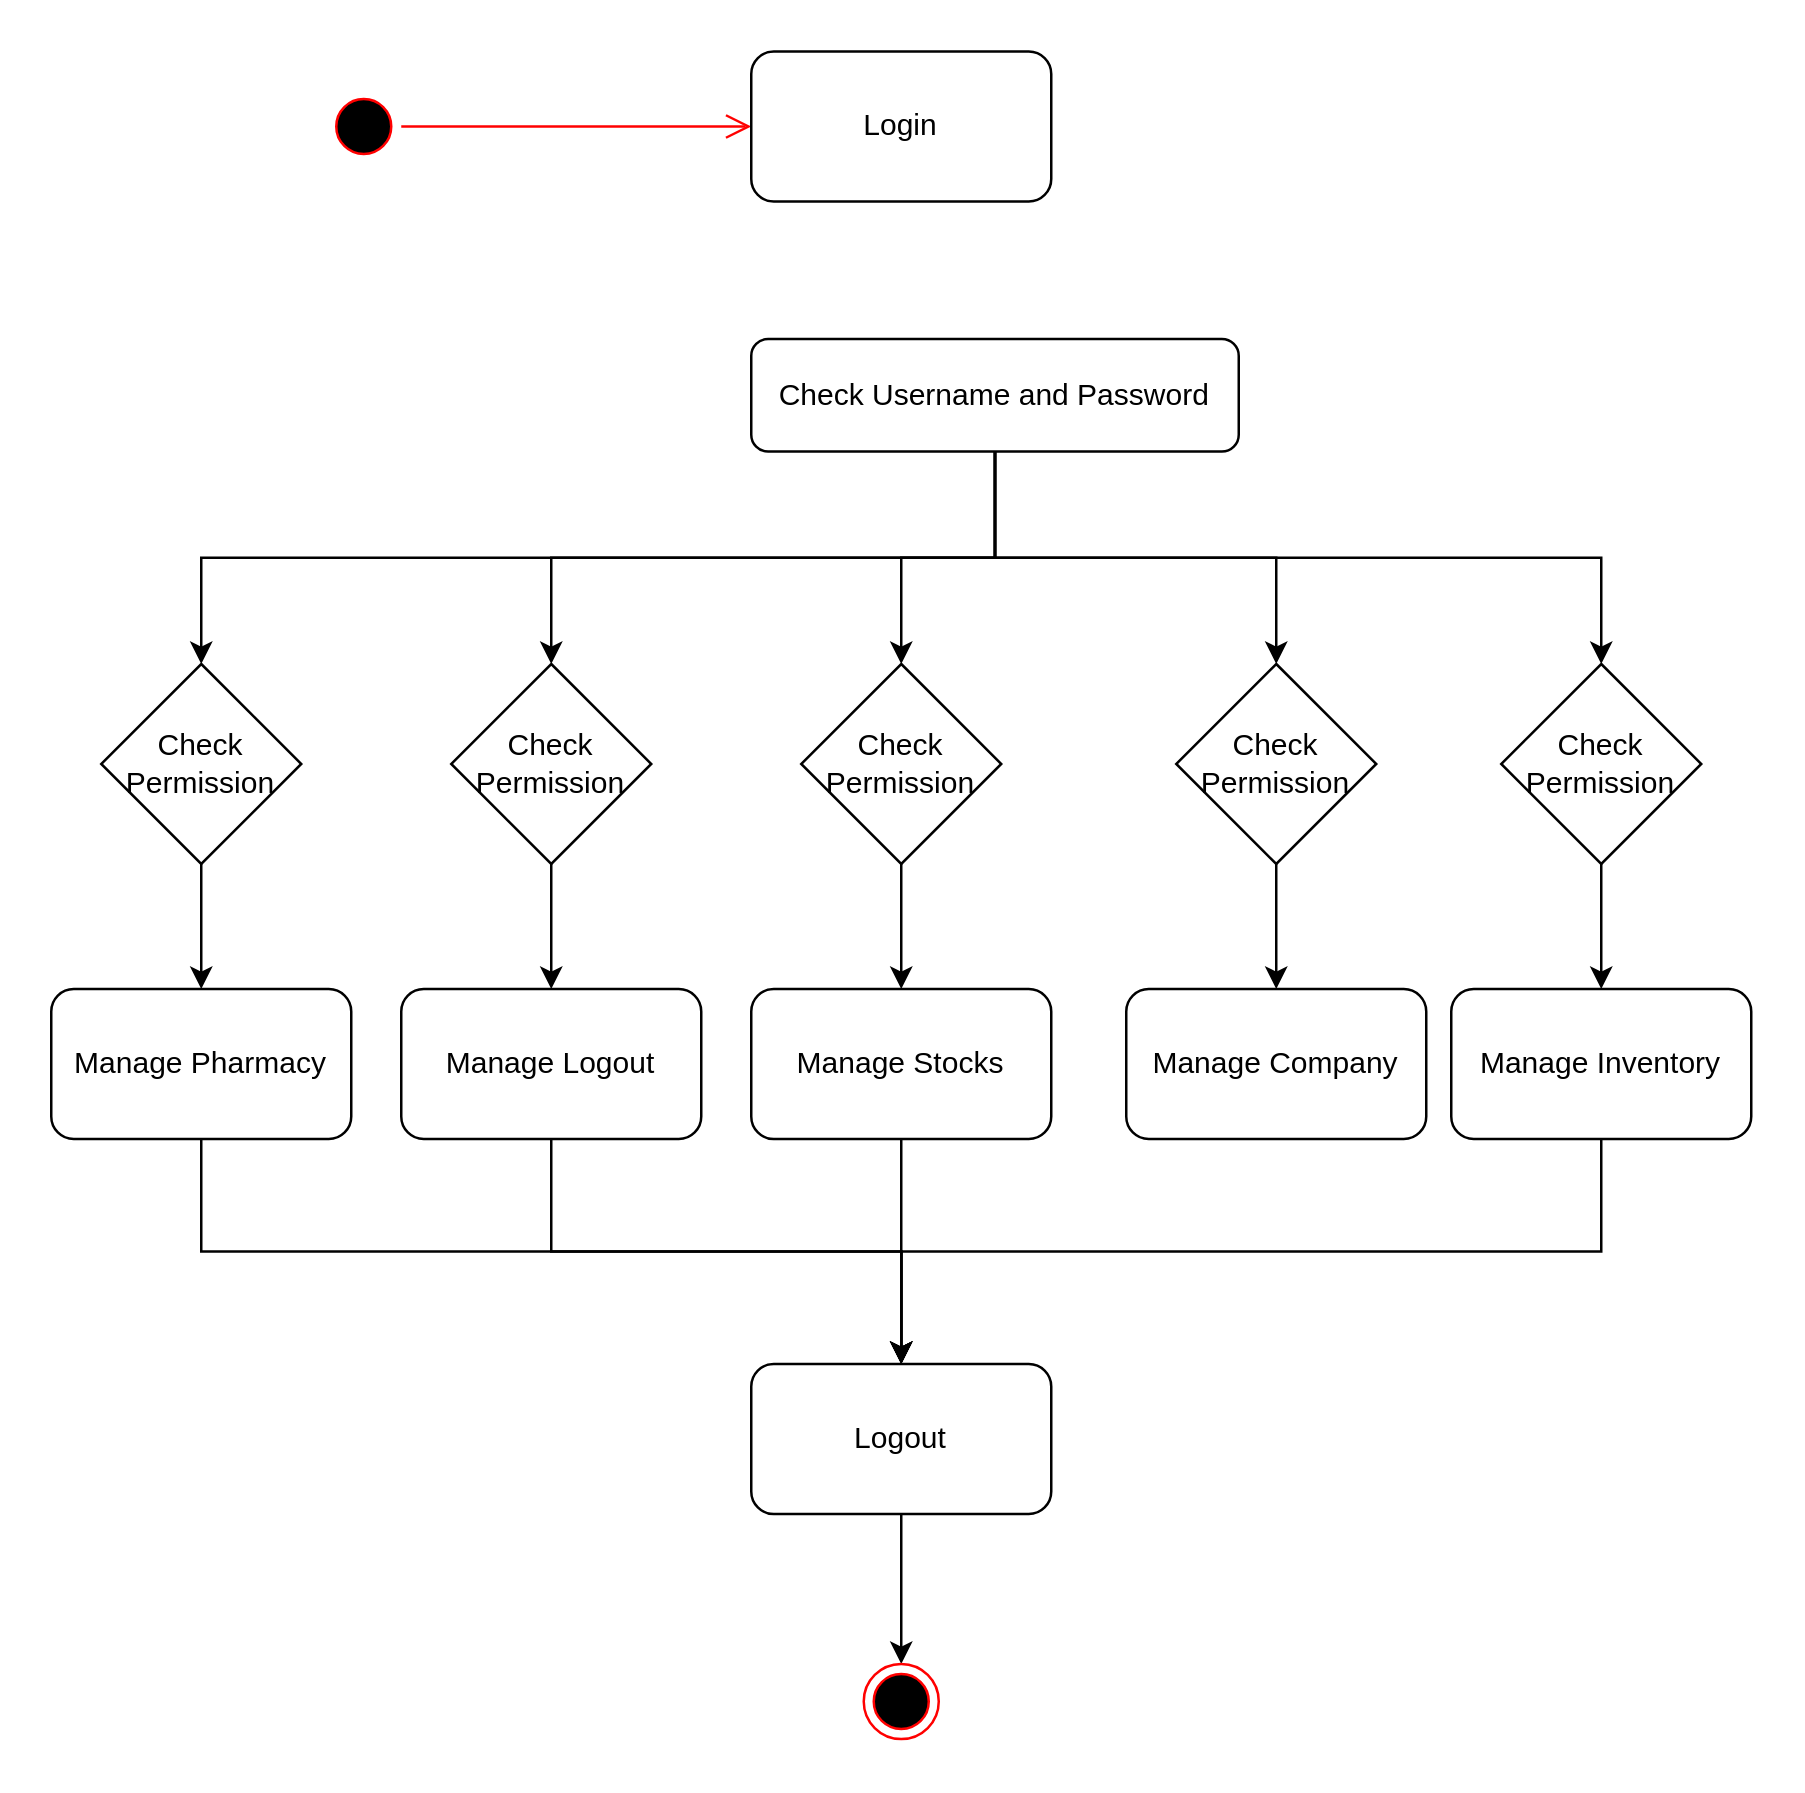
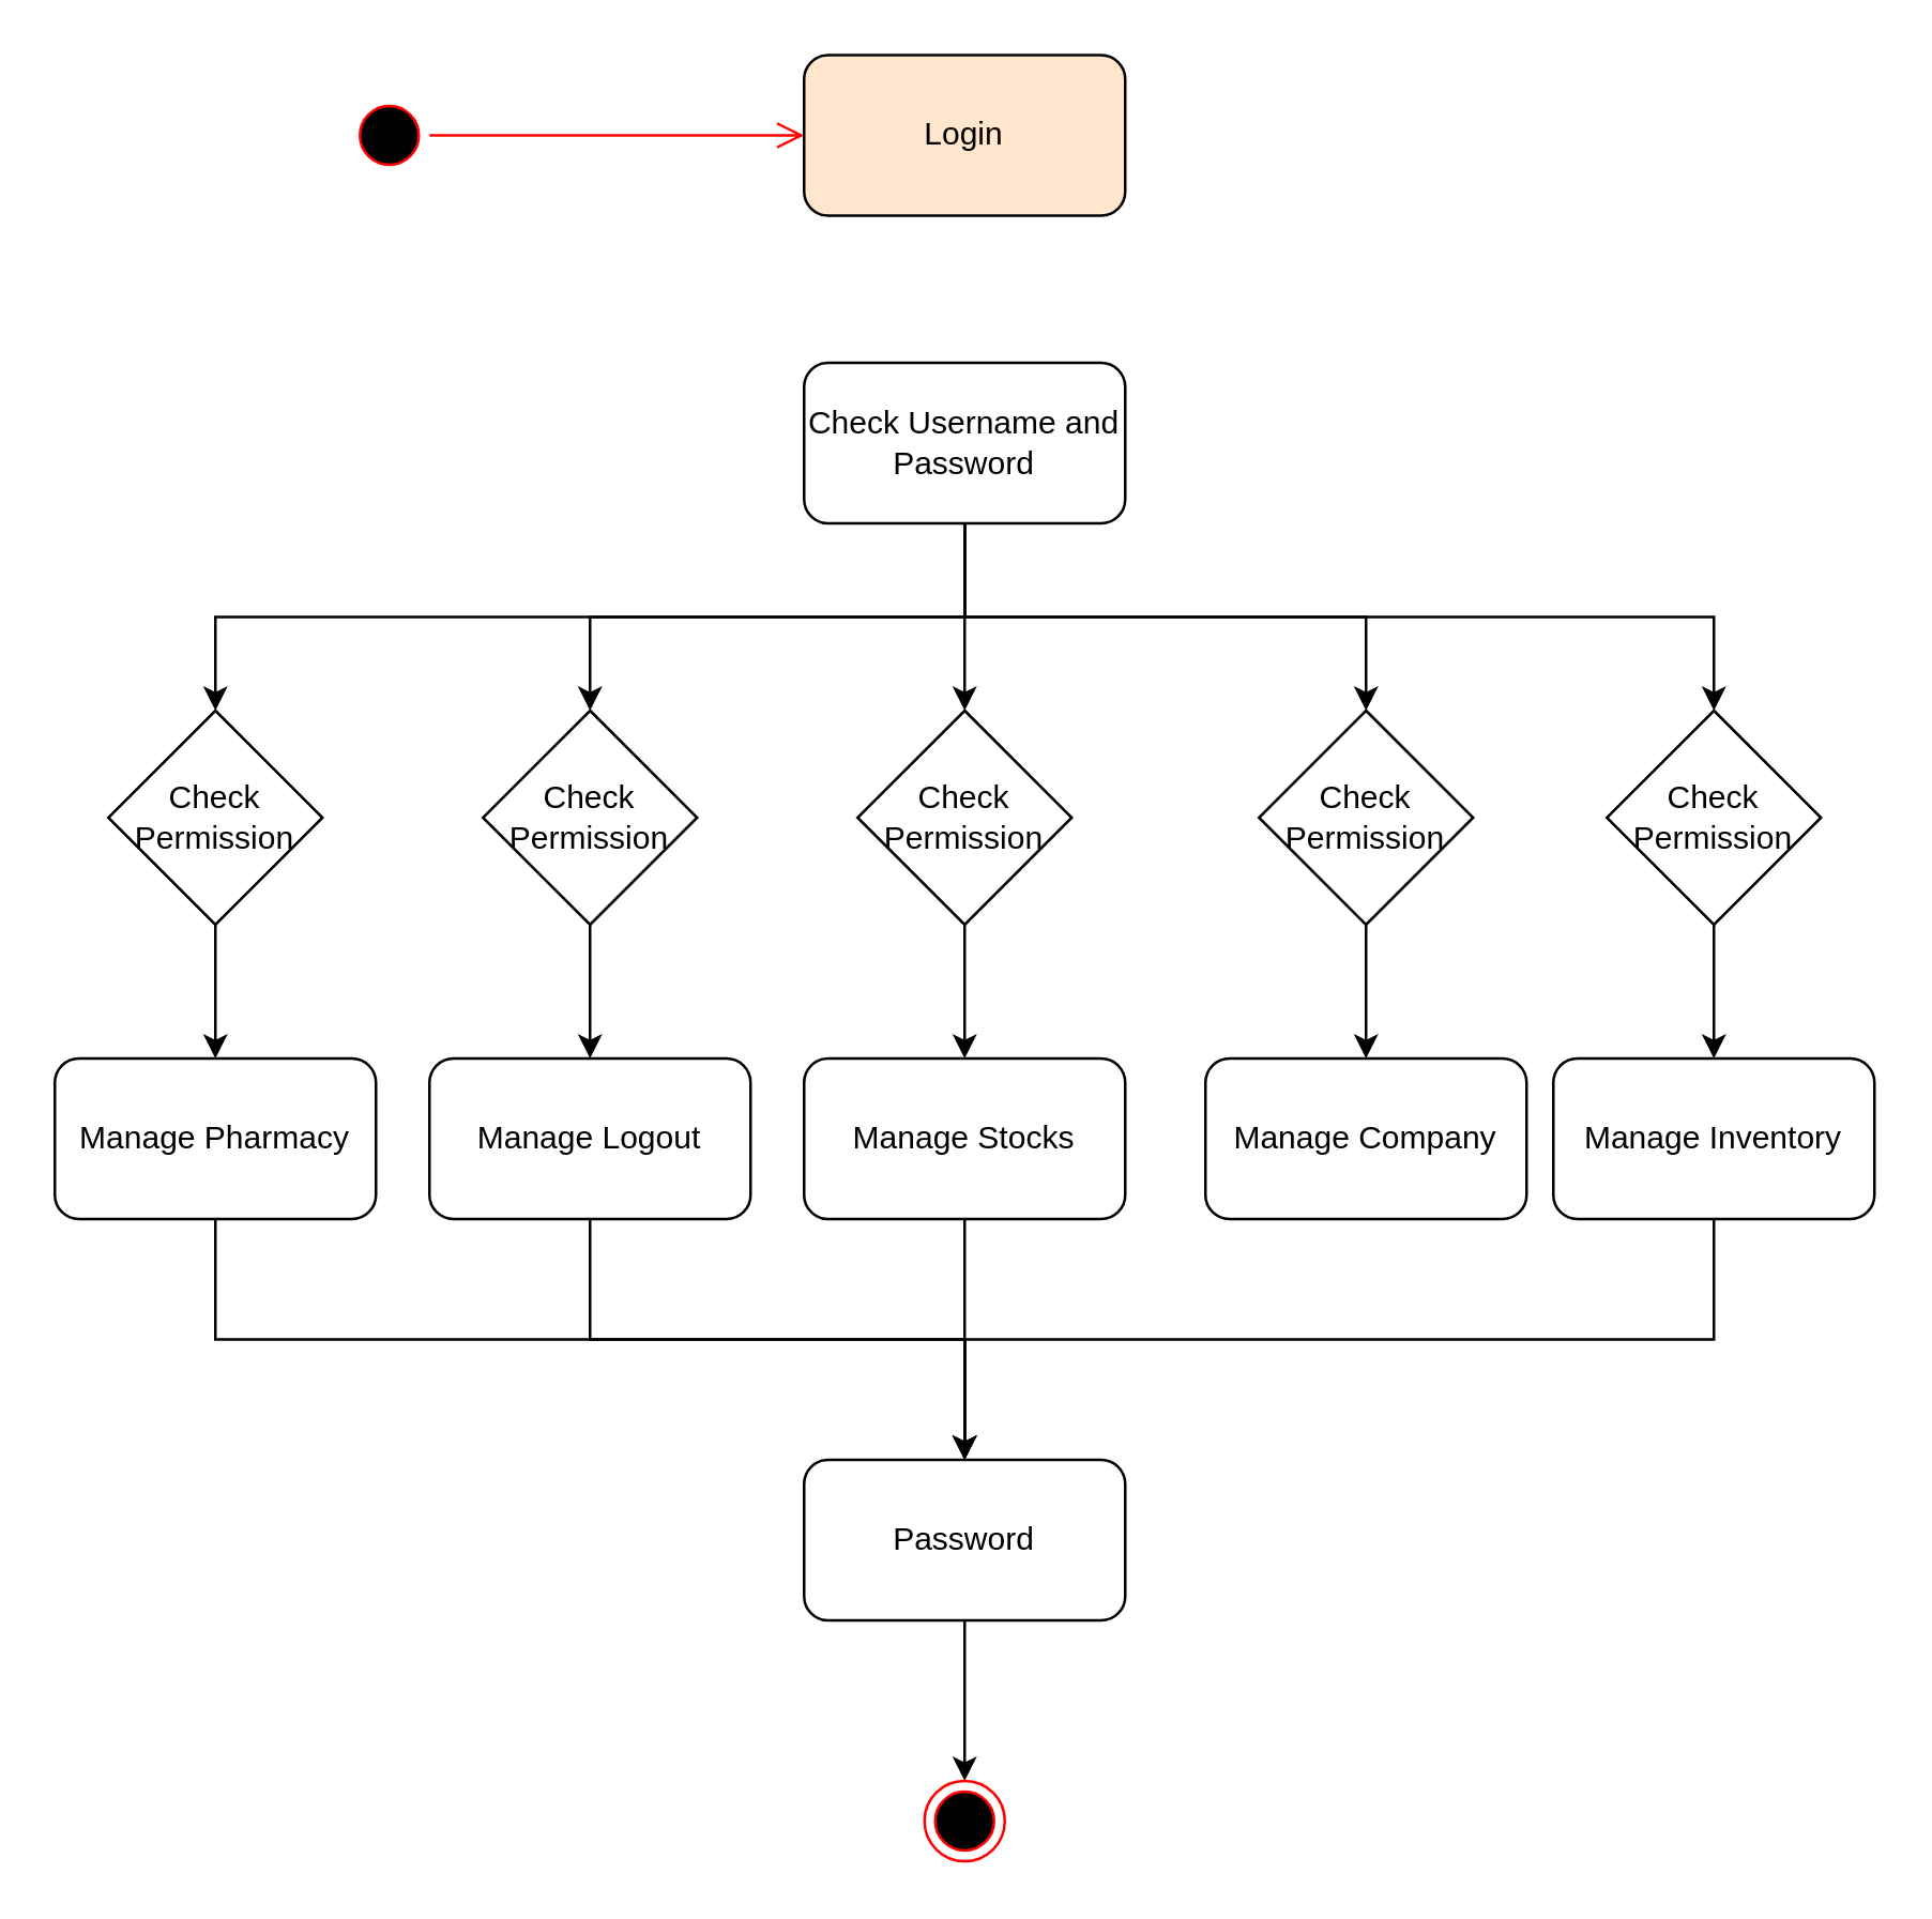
- <mxCell id="4" value="Login" style="rounded=1;whiteSpace=wrap;html=1;" parent="1" vertex="1"><mxGeometry x="300" y="20" width="120" height="60" as="geometry" /></mxCell>
+ <mxCell id="4" value="Login" style="rounded=1;whiteSpace=wrap;html=1;fillColor=#ffe6cc;" parent="1" vertex="1"><mxGeometry x="300" y="20" width="120" height="60" as="geometry" /></mxCell>
- <mxCell id="10" value="Check Username and Password" style="rounded=1;whiteSpace=wrap;html=1;" parent="1" vertex="1"><mxGeometry x="300" y="135" width="195" height="45" as="geometry" /></mxCell>
+ <mxCell id="10" value="Check Username and Password" style="rounded=1;whiteSpace=wrap;html=1;" parent="1" vertex="1"><mxGeometry x="300" y="135" width="120" height="60" as="geometry" /></mxCell>
- <mxCell id="31" value="Logout" style="rounded=1;whiteSpace=wrap;html=1;" parent="1" vertex="1"><mxGeometry x="300" y="545" width="120" height="60" as="geometry" /></mxCell>
+ <mxCell id="31" value="Password" style="rounded=1;whiteSpace=wrap;html=1;" parent="1" vertex="1"><mxGeometry x="300" y="545" width="120" height="60" as="geometry" /></mxCell>
